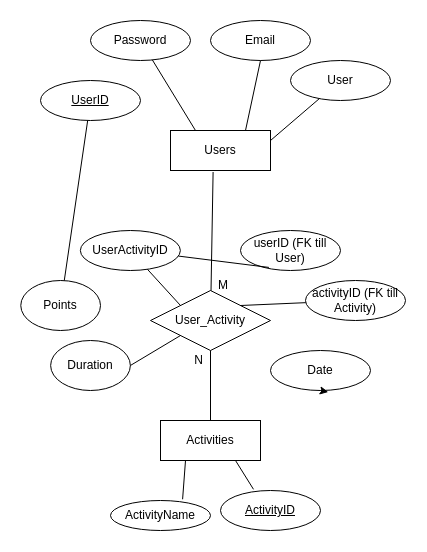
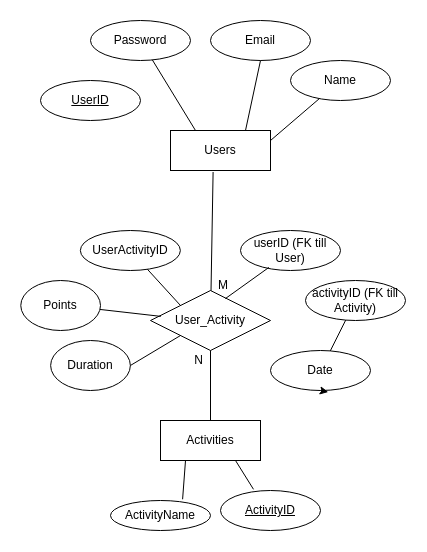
- <mxCell id="6" value="User" style="ellipse;whiteSpace=wrap;html=1;align=center;" parent="1" vertex="1"><mxGeometry x="290" y="60" width="100" height="40" as="geometry" /></mxCell>
+ <mxCell id="6" value="Name" style="ellipse;whiteSpace=wrap;html=1;align=center;" parent="1" vertex="1"><mxGeometry x="290" y="60" width="100" height="40" as="geometry" /></mxCell>
- <mxCell id="24" value="" style="endArrow=none;html=1;rounded=0;" parent="1" source="23" target="7" edge="1"><mxGeometry relative="1" as="geometry"><mxPoint x="607" y="140" as="sourcePoint" /><mxPoint x="657" y="280" as="targetPoint" /></mxGeometry></mxCell>
+ <mxCell id="24" value="" style="endArrow=none;html=1;rounded=0;entryX=0.086;entryY=0.431;entryDx=0;entryDy=0;entryPerimeter=0;" parent="1" source="23" target="15" edge="1"><mxGeometry relative="1" as="geometry"><mxPoint x="607" y="140" as="sourcePoint" /><mxPoint x="657" y="280" as="targetPoint" /></mxGeometry></mxCell>
- <mxCell id="26" value="" style="endArrow=none;html=1;rounded=0;exitX=0.284;exitY=0.923;exitDx=0;exitDy=0;exitPerimeter=0;" parent="1" source="21" target="20" edge="1"><mxGeometry relative="1" as="geometry"><mxPoint x="894" y="142.69" as="sourcePoint" /><mxPoint x="921.52" y="287.31" as="targetPoint" /></mxGeometry></mxCell>
+ <mxCell id="26" value="" style="endArrow=none;html=1;rounded=0;exitX=0.284;exitY=0.923;exitDx=0;exitDy=0;exitPerimeter=0;entryX=0.624;entryY=0.135;entryDx=0;entryDy=0;entryPerimeter=0;" parent="1" source="21" target="15" edge="1"><mxGeometry relative="1" as="geometry"><mxPoint x="894" y="142.69" as="sourcePoint" /><mxPoint x="921.52" y="287.31" as="targetPoint" /></mxGeometry></mxCell>
- <mxCell id="27" value="" style="endArrow=none;html=1;rounded=0;entryX=1;entryY=0;entryDx=0;entryDy=0;" parent="1" source="22" target="15" edge="1"><mxGeometry relative="1" as="geometry"><mxPoint x="279" y="157" as="sourcePoint" /><mxPoint x="235" y="303" as="targetPoint" /></mxGeometry></mxCell>
+ <mxCell id="27" value="" style="endArrow=none;html=1;rounded=0;" parent="1" source="22" target="11" edge="1"><mxGeometry relative="1" as="geometry"><mxPoint x="279" y="157" as="sourcePoint" /><mxPoint x="235" y="303" as="targetPoint" /></mxGeometry></mxCell>
